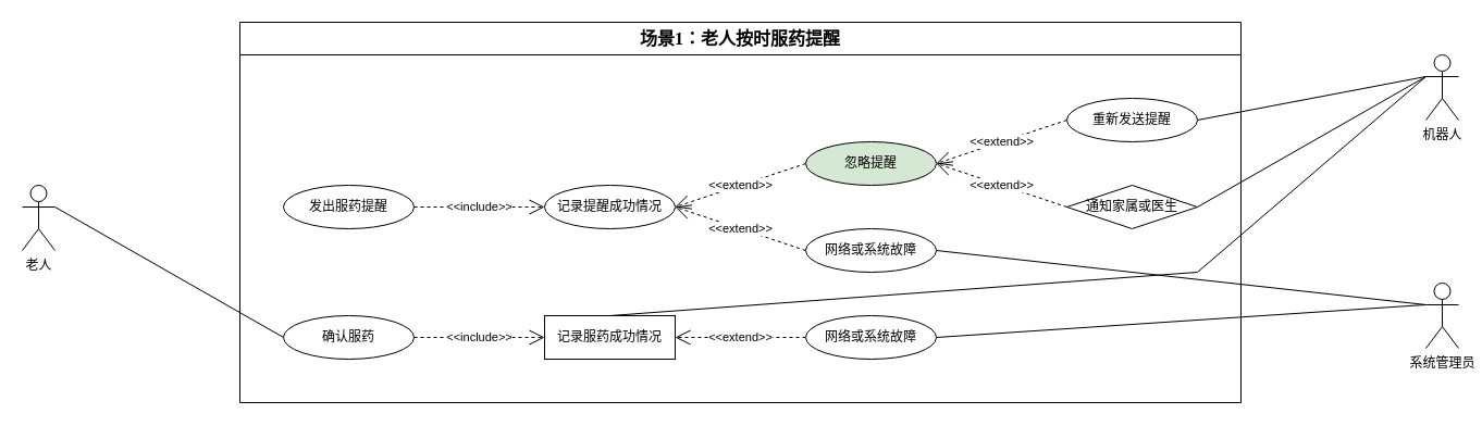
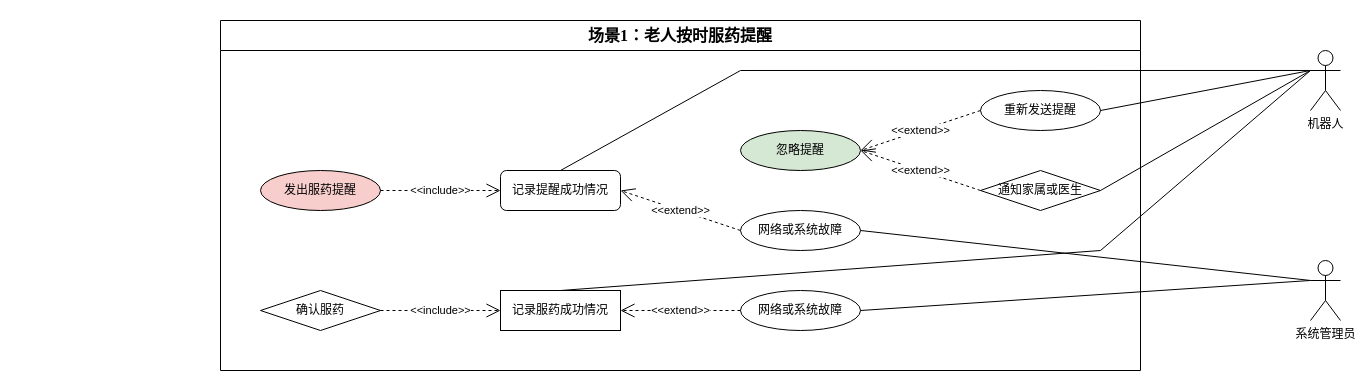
+ <mxCell id="27" value="" style="endArrow=none;html=1;rounded=0;exitX=0.5;exitY=0;exitDx=0;exitDy=0;entryX=0;entryY=0.333;entryDx=0;entryDy=0;entryPerimeter=0;" edge="1" parent="1" source="13" target="3"><mxGeometry width="50" height="50" relative="1" as="geometry"><mxPoint x="580" y="270" as="sourcePoint" /><mxPoint x="630" y="220" as="targetPoint" /><Array as="points"><mxPoint x="740" y="70" /></Array></mxGeometry></mxCell>
- <mxCell id="8" value="&amp;lt;&amp;lt;extend&amp;gt;&amp;gt;" style="endArrow=open;endSize=12;dashed=1;html=1;rounded=0;entryX=1;entryY=0.5;entryDx=0;entryDy=0;exitX=0;exitY=0.5;exitDx=0;exitDy=0;" parent="5" source="7" target="13" edge="1"><mxGeometry width="160" relative="1" as="geometry"><mxPoint x="1010" y="500" as="sourcePoint" /><mxPoint x="400" y="130" as="targetPoint" /></mxGeometry></mxCell>
- <mxCell id="6" value="发出服药提醒" style="ellipse;whiteSpace=wrap;html=1;" parent="5" vertex="1"><mxGeometry x="40" y="150" width="120" height="40" as="geometry" /></mxCell>
+ <mxCell id="6" value="发出服药提醒" style="ellipse;whiteSpace=wrap;html=1;fillColor=#f8cecc;" parent="5" vertex="1"><mxGeometry x="40" y="150" width="120" height="40" as="geometry" /></mxCell>
- <mxCell id="13" value="记录提醒成功情况" style="ellipse;whiteSpace=wrap;html=1;" parent="5" vertex="1"><mxGeometry x="280" y="150" width="120" height="40" as="geometry" /></mxCell>
+ <mxCell id="13" value="记录提醒成功情况" style="whiteSpace=wrap;html=1;rounded=1;" parent="5" vertex="1"><mxGeometry x="280" y="150" width="120" height="40" as="geometry" /></mxCell>
- <mxCell id="2" value="&lt;font face=&quot;新宋体&quot;&gt;老人&lt;/font&gt;" style="shape=umlActor;verticalLabelPosition=bottom;verticalAlign=top;html=1;" parent="1" vertex="1"><mxGeometry x="20" y="170" width="30" height="60" as="geometry" /></mxCell>
- <mxCell id="22" value="" style="endArrow=none;html=1;rounded=0;entryX=0;entryY=0.5;entryDx=0;entryDy=0;exitX=1;exitY=0.333;exitDx=0;exitDy=0;exitPerimeter=0;" edge="1" parent="1" source="2" target="16"><mxGeometry width="50" height="50" relative="1" as="geometry"><mxPoint x="130" y="380" as="sourcePoint" /><mxPoint x="180" y="330" as="targetPoint" /></mxGeometry></mxCell>
- <mxCell id="16" value="确认服药" style="ellipse;whiteSpace=wrap;html=1;" vertex="1" parent="5"><mxGeometry x="40" y="270" width="120" height="40" as="geometry" /></mxCell>
+ <mxCell id="16" value="确认服药" style="rhombus;whiteSpace=wrap;html=1;" vertex="1" parent="5"><mxGeometry x="40" y="270" width="120" height="40" as="geometry" /></mxCell>
